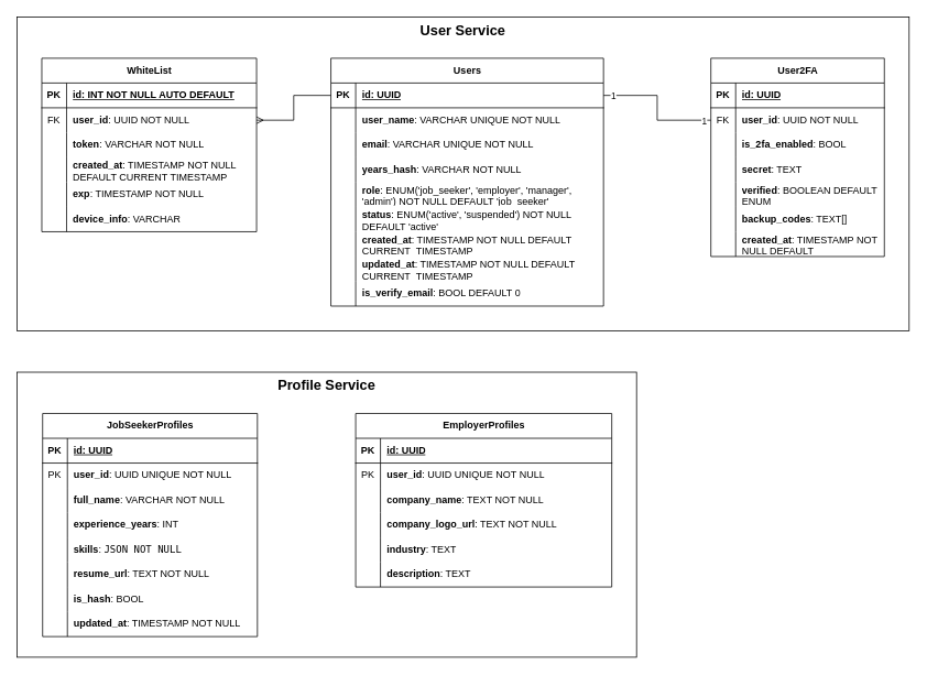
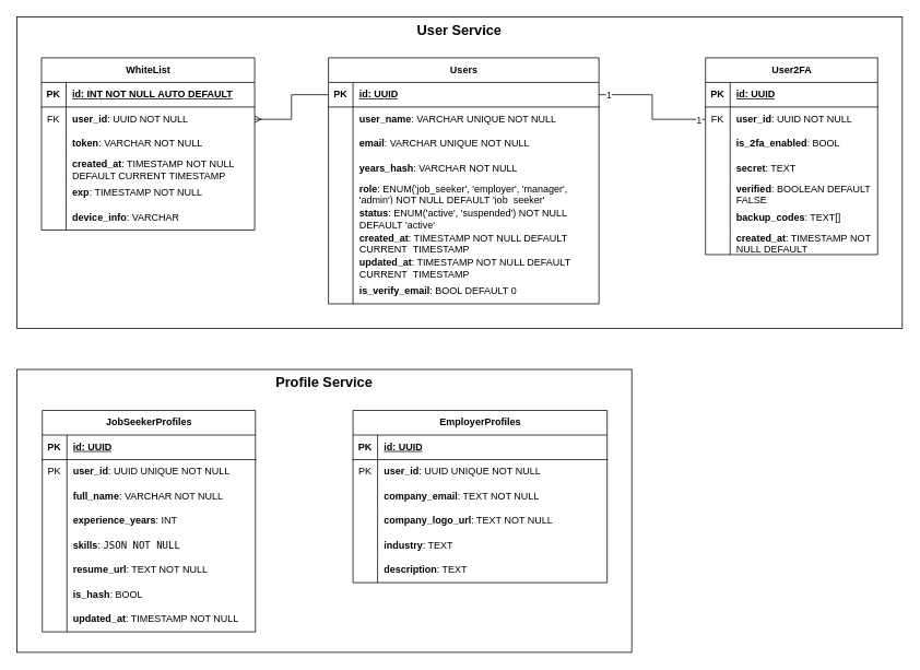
- <mxCell id="47" value="&lt;b&gt;verified&lt;/b&gt;: BOOLEAN DEFAULT ENUM" style="shape=partialRectangle;connectable=0;fillColor=none;top=0;left=0;bottom=0;right=0;align=left;spacingLeft=6;overflow=hidden;whiteSpace=wrap;html=1;" parent="45" vertex="1"><mxGeometry x="30.0" width="180.0" height="30" as="geometry"><mxRectangle width="180.0" height="30" as="alternateBounds" /></mxGeometry></mxCell>
+ <mxCell id="47" value="&lt;b&gt;verified&lt;/b&gt;: BOOLEAN DEFAULT FALSE" style="shape=partialRectangle;connectable=0;fillColor=none;top=0;left=0;bottom=0;right=0;align=left;spacingLeft=6;overflow=hidden;whiteSpace=wrap;html=1;" parent="45" vertex="1"><mxGeometry x="30.0" width="180.0" height="30" as="geometry"><mxRectangle width="180.0" height="30" as="alternateBounds" /></mxGeometry></mxCell>
- <mxCell id="111" value="&lt;b&gt;company_name&lt;/b&gt;: TEXT NOT NULL" style="shape=partialRectangle;connectable=0;fillColor=none;top=0;left=0;bottom=0;right=0;align=left;spacingLeft=6;overflow=hidden;whiteSpace=wrap;html=1;" vertex="1" parent="109"><mxGeometry x="30" width="280" height="30" as="geometry"><mxRectangle width="280" height="30" as="alternateBounds" /></mxGeometry></mxCell>
+ <mxCell id="111" value="&lt;b&gt;company_email&lt;/b&gt;: TEXT NOT NULL" style="shape=partialRectangle;connectable=0;fillColor=none;top=0;left=0;bottom=0;right=0;align=left;spacingLeft=6;overflow=hidden;whiteSpace=wrap;html=1;" vertex="1" parent="109"><mxGeometry x="30" width="280" height="30" as="geometry"><mxRectangle width="280" height="30" as="alternateBounds" /></mxGeometry></mxCell>
